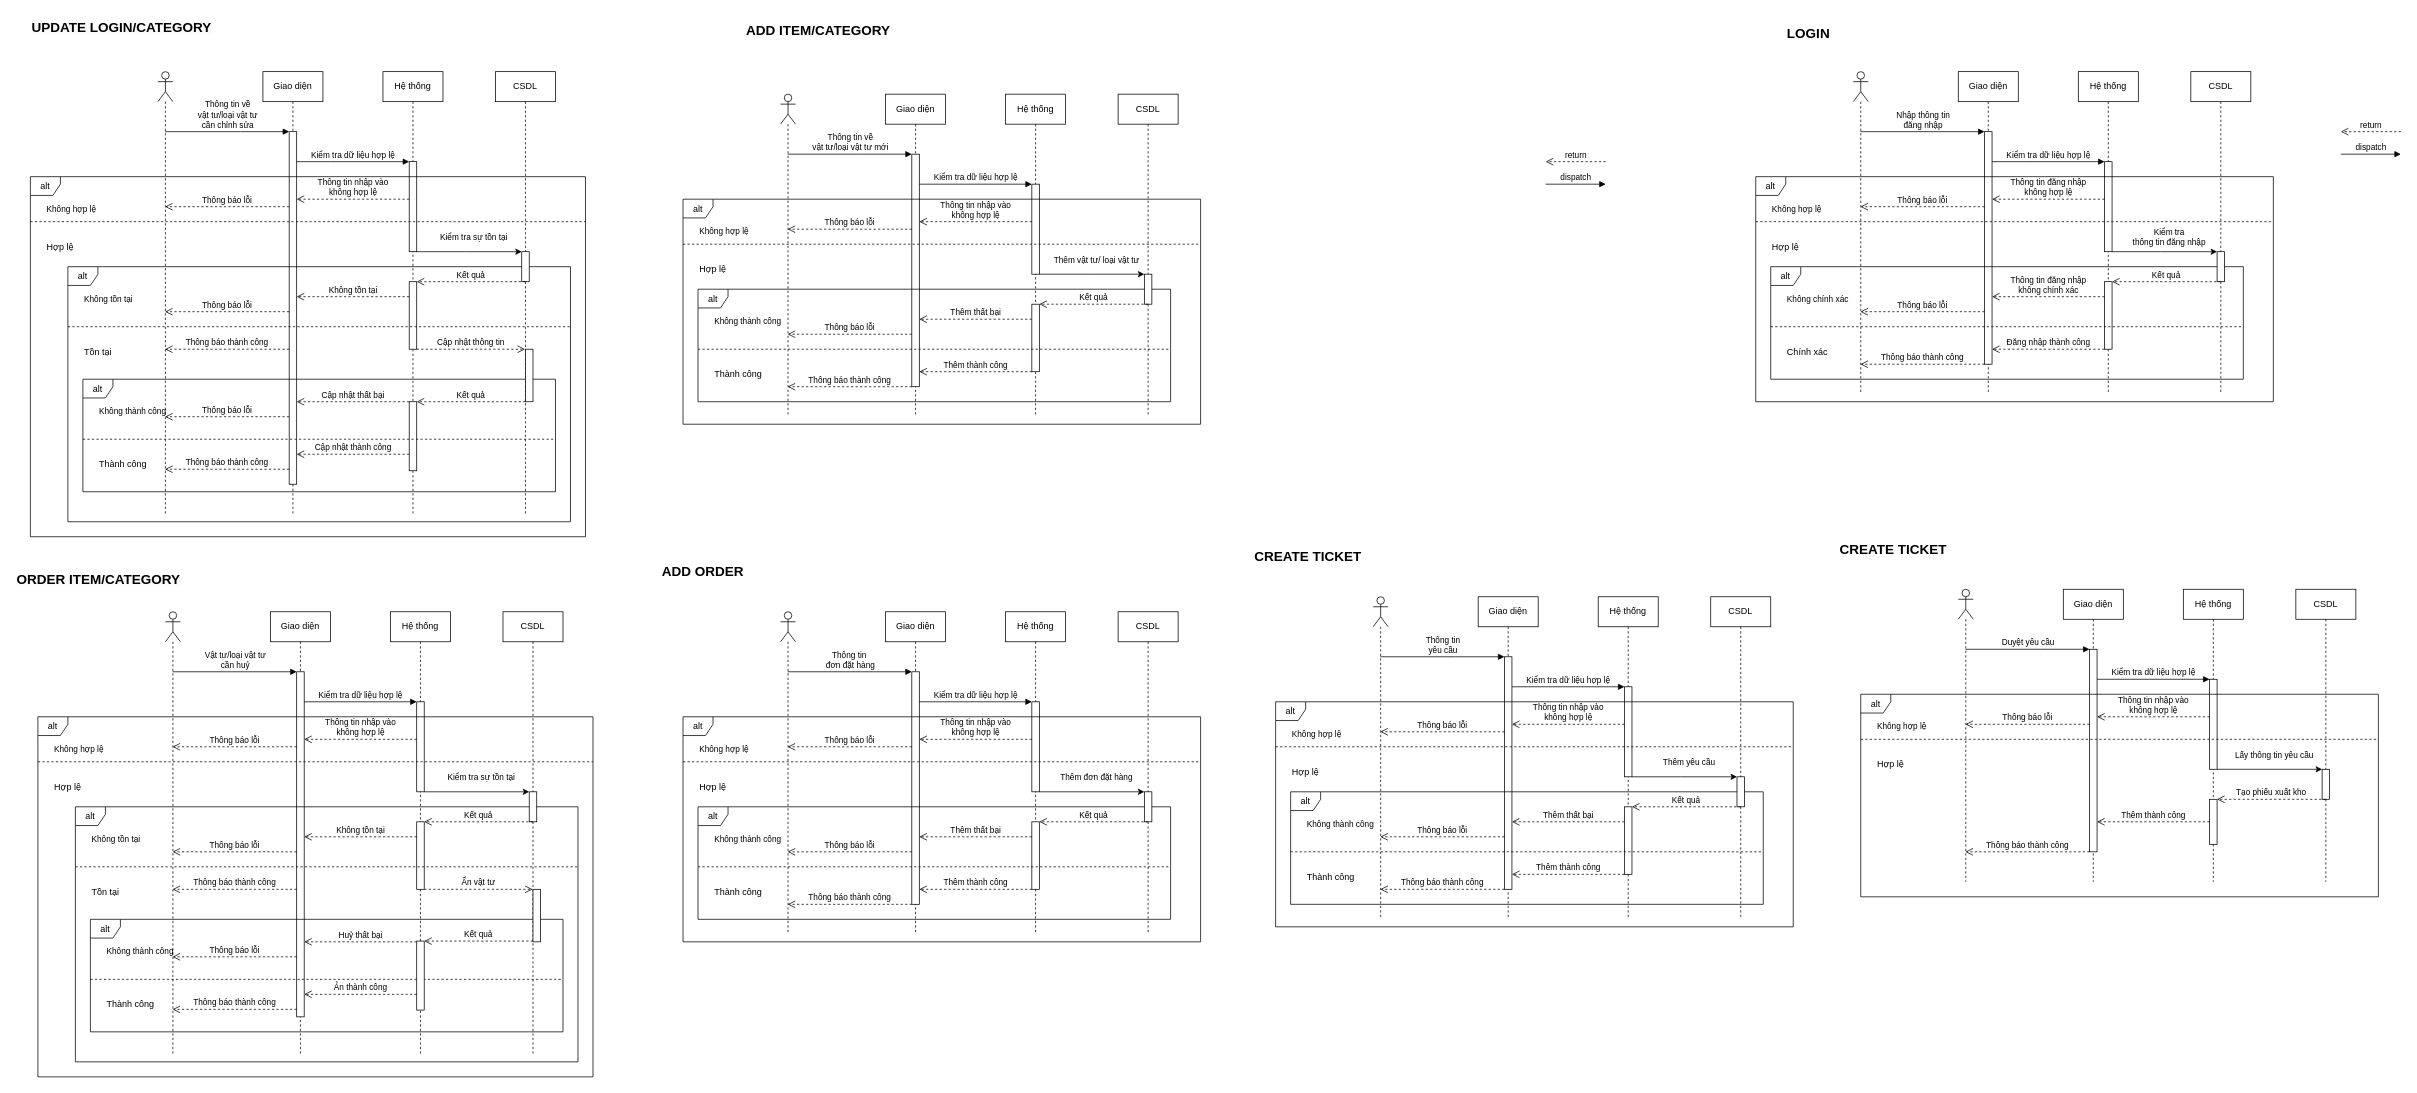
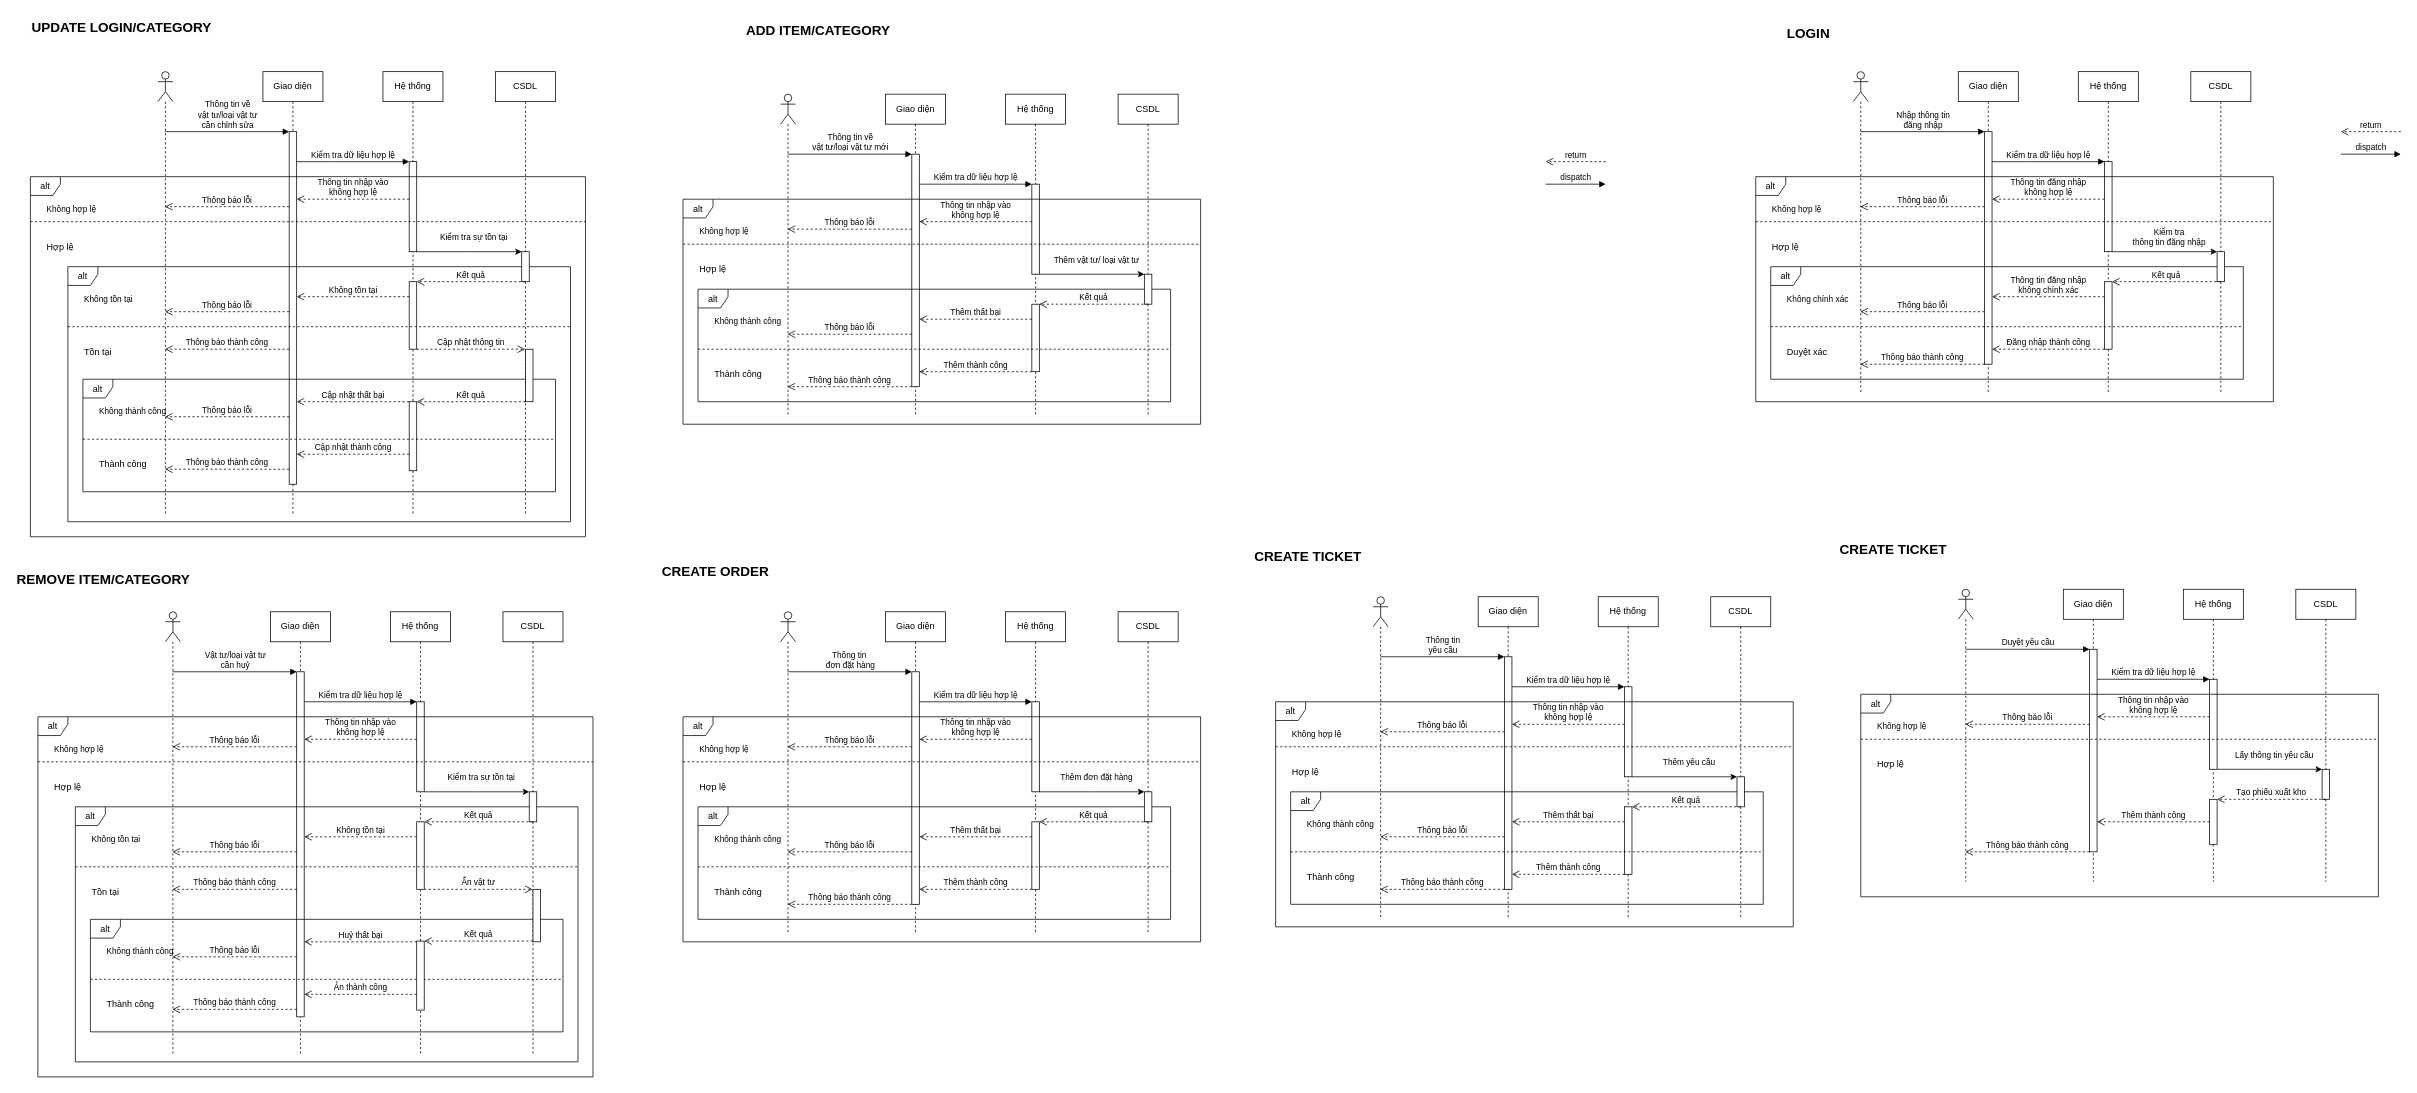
- <mxCell id="14" value="Chính xác" style="line;strokeWidth=1;dashed=1;labelPosition=center;verticalLabelPosition=bottom;align=left;verticalAlign=top;spacingLeft=20;spacingTop=15;html=1;whiteSpace=wrap;" parent="12" vertex="1"><mxGeometry y="75" width="630" height="10" as="geometry" /></mxCell>
+ <mxCell id="14" value="Duyệt xác" style="line;strokeWidth=1;dashed=1;labelPosition=center;verticalLabelPosition=bottom;align=left;verticalAlign=top;spacingLeft=20;spacingTop=15;html=1;whiteSpace=wrap;" parent="12" vertex="1"><mxGeometry y="75" width="630" height="10" as="geometry" /></mxCell>
- <mxCell id="130" value="&lt;div style=&quot;text-align: center;&quot;&gt;&lt;span style=&quot;background-color: initial; font-size: 18px;&quot;&gt;&lt;b&gt;ADD ORDER&lt;/b&gt;&lt;/span&gt;&lt;/div&gt;" style="text;whiteSpace=wrap;html=1;" vertex="1" parent="1"><mxGeometry x="880" y="745" width="250" height="30" as="geometry" /></mxCell>
+ <mxCell id="130" value="&lt;div style=&quot;text-align: center;&quot;&gt;&lt;span style=&quot;background-color: initial; font-size: 18px;&quot;&gt;&lt;b&gt;CREATE ORDER&lt;/b&gt;&lt;/span&gt;&lt;/div&gt;" style="text;whiteSpace=wrap;html=1;" vertex="1" parent="1"><mxGeometry x="880" y="745" width="250" height="30" as="geometry" /></mxCell>
- <mxCell id="124" value="&lt;b style=&quot;border-color: var(--border-color); color: rgb(0, 0, 0); font-family: Helvetica; font-size: 12px; font-style: normal; font-variant-ligatures: normal; font-variant-caps: normal; letter-spacing: normal; orphans: 2; text-align: center; text-indent: 0px; text-transform: none; widows: 2; word-spacing: 0px; -webkit-text-stroke-width: 0px; background-color: rgb(251, 251, 251); text-decoration-thickness: initial; text-decoration-style: initial; text-decoration-color: initial;&quot;&gt;&lt;font style=&quot;border-color: var(--border-color); font-size: 18px;&quot;&gt;ORDER ITEM/CATEGORY&lt;/font&gt;&lt;/b&gt;" style="text;whiteSpace=wrap;html=1;" vertex="1" parent="1"><mxGeometry x="20" y="755" width="250" height="30" as="geometry" /></mxCell>
+ <mxCell id="124" value="&lt;b style=&quot;border-color: var(--border-color); color: rgb(0, 0, 0); font-family: Helvetica; font-size: 12px; font-style: normal; font-variant-ligatures: normal; font-variant-caps: normal; letter-spacing: normal; orphans: 2; text-align: center; text-indent: 0px; text-transform: none; widows: 2; word-spacing: 0px; -webkit-text-stroke-width: 0px; background-color: rgb(251, 251, 251); text-decoration-thickness: initial; text-decoration-style: initial; text-decoration-color: initial;&quot;&gt;&lt;font style=&quot;border-color: var(--border-color); font-size: 18px;&quot;&gt;REMOVE ITEM/CATEGORY&lt;/font&gt;&lt;/b&gt;" style="text;whiteSpace=wrap;html=1;" vertex="1" parent="1"><mxGeometry x="20" y="755" width="250" height="30" as="geometry" /></mxCell>
